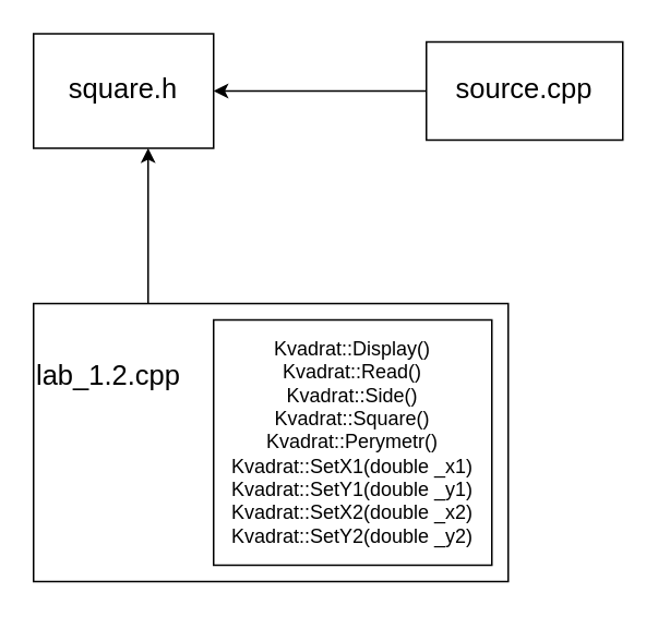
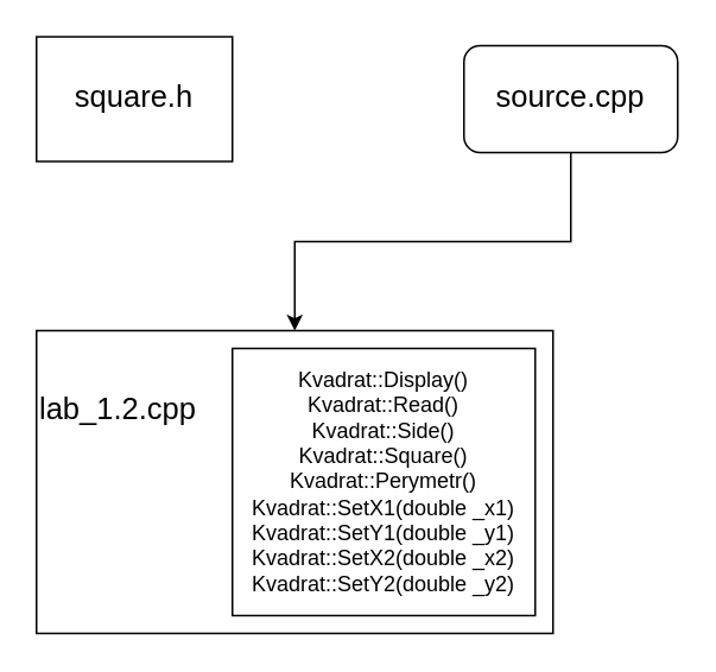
- <mxCell id="3" style="edgeStyle=orthogonalEdgeStyle;rounded=0;orthogonalLoop=1;jettySize=auto;html=1;entryX=1;entryY=0.5;entryDx=0;entryDy=0;" edge="1" parent="1" source="4" target="2"><mxGeometry relative="1" as="geometry" /></mxCell>
+ <mxCell id="3" style="edgeStyle=orthogonalEdgeStyle;rounded=0;orthogonalLoop=1;jettySize=auto;html=1;" edge="1" parent="1" source="4" target="6"><mxGeometry relative="1" as="geometry" /></mxCell>
- <mxCell id="4" value="&lt;font style=&quot;font-size: 17px;&quot;&gt;source.cpp&lt;/font&gt;" style="rounded=0;whiteSpace=wrap;html=1;" vertex="1" parent="1"><mxGeometry x="260" y="25" width="120" height="60" as="geometry" /></mxCell>
+ <mxCell id="4" value="&lt;font style=&quot;font-size: 17px;&quot;&gt;source.cpp&lt;/font&gt;" style="whiteSpace=wrap;html=1;rounded=1;" vertex="1" parent="1"><mxGeometry x="260" y="25" width="120" height="60" as="geometry" /></mxCell>
- <mxCell id="5" value="" style="edgeStyle=orthogonalEdgeStyle;rounded=0;orthogonalLoop=1;jettySize=auto;html=1;" edge="1" parent="1" source="6" target="2"><mxGeometry relative="1" as="geometry"><Array as="points"><mxPoint x="90" y="165" /><mxPoint x="90" y="165" /></Array></mxGeometry></mxCell>
